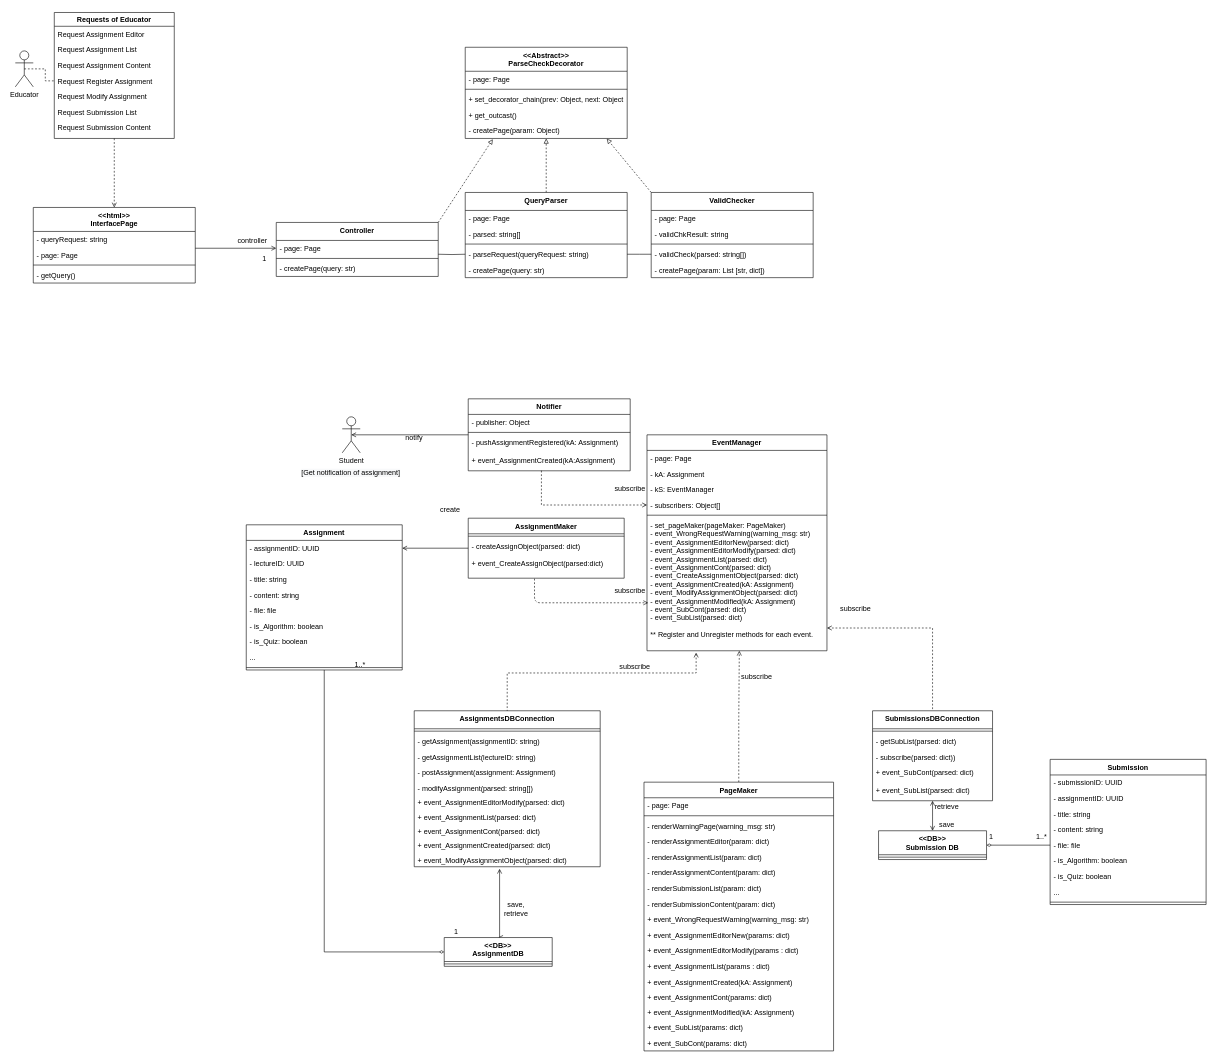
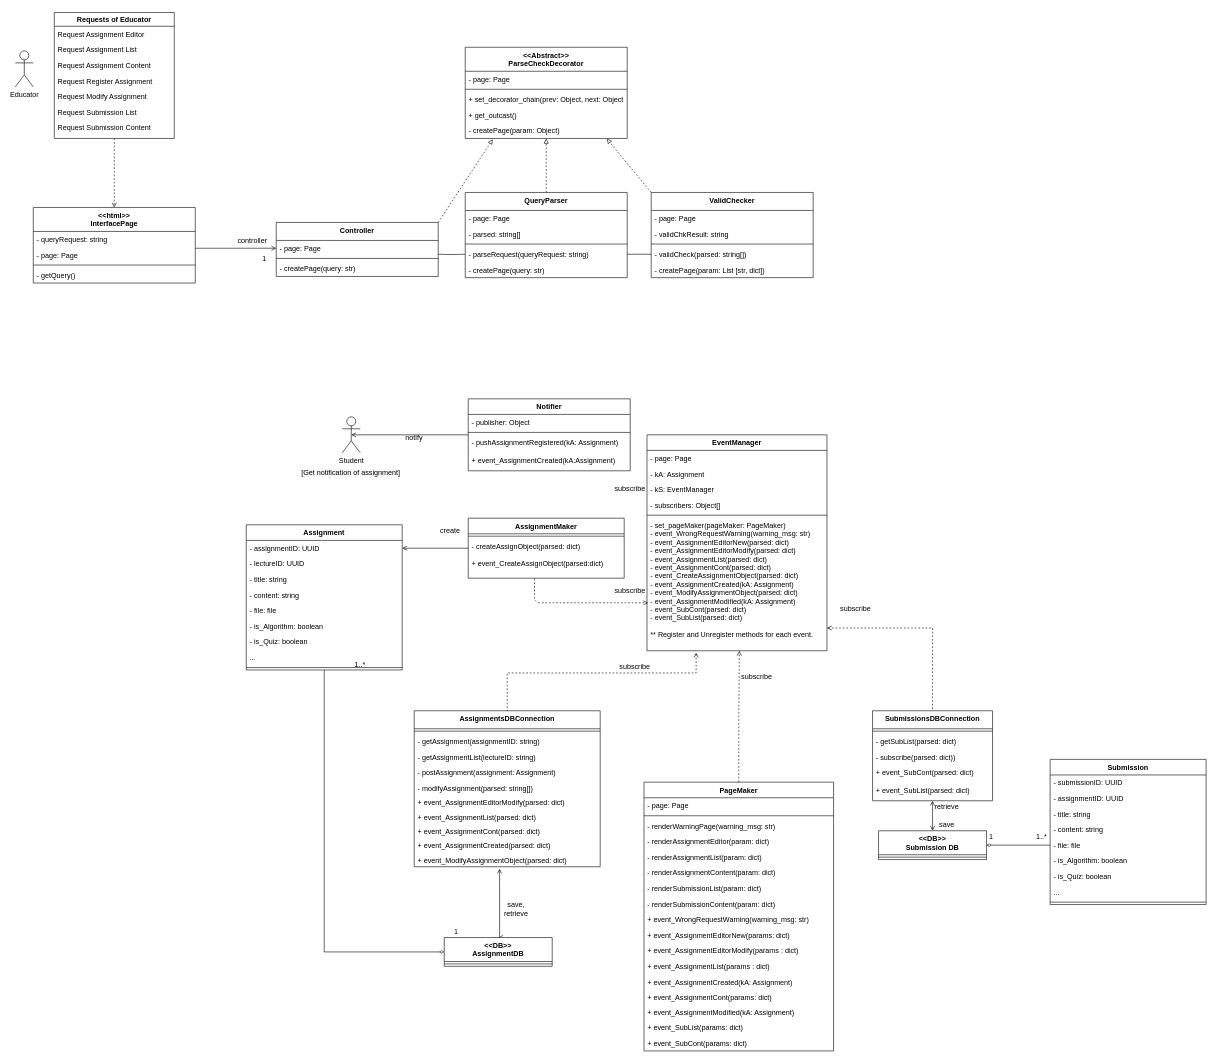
- <mxCell id="12" style="edgeStyle=orthogonalEdgeStyle;rounded=0;orthogonalLoop=1;jettySize=auto;html=1;exitX=0.5;exitY=0.5;exitDx=0;exitDy=0;exitPerimeter=0;endArrow=none;endFill=0;dashed=1;" parent="2" source="3" target="11" edge="1"><mxGeometry relative="1" as="geometry" /></mxCell>
- <mxCell id="116" style="edgeStyle=orthogonalEdgeStyle;rounded=0;orthogonalLoop=1;jettySize=auto;html=1;exitX=0;exitY=0.5;exitDx=0;exitDy=0;entryX=0.452;entryY=0.985;entryDx=0;entryDy=0;entryPerimeter=0;startArrow=open;startFill=0;endArrow=none;endFill=0;dashed=1;" parent="1" source="48" target="58" edge="1"><mxGeometry relative="1" as="geometry"><mxPoint x="900.12" y="806" as="targetPoint" /></mxGeometry></mxCell>
- <mxCell id="126" value="create" style="text;html=1;strokeColor=none;fillColor=none;align=center;verticalAlign=middle;whiteSpace=wrap;rounded=0;" parent="1" vertex="1"><mxGeometry x="730" y="839" width="40" height="20" as="geometry" /></mxCell>
+ <mxCell id="126" value="create" style="text;html=1;strokeColor=none;fillColor=none;align=center;verticalAlign=middle;whiteSpace=wrap;rounded=0;" parent="1" vertex="1"><mxGeometry x="730" y="874" width="40" height="20" as="geometry" /></mxCell>
